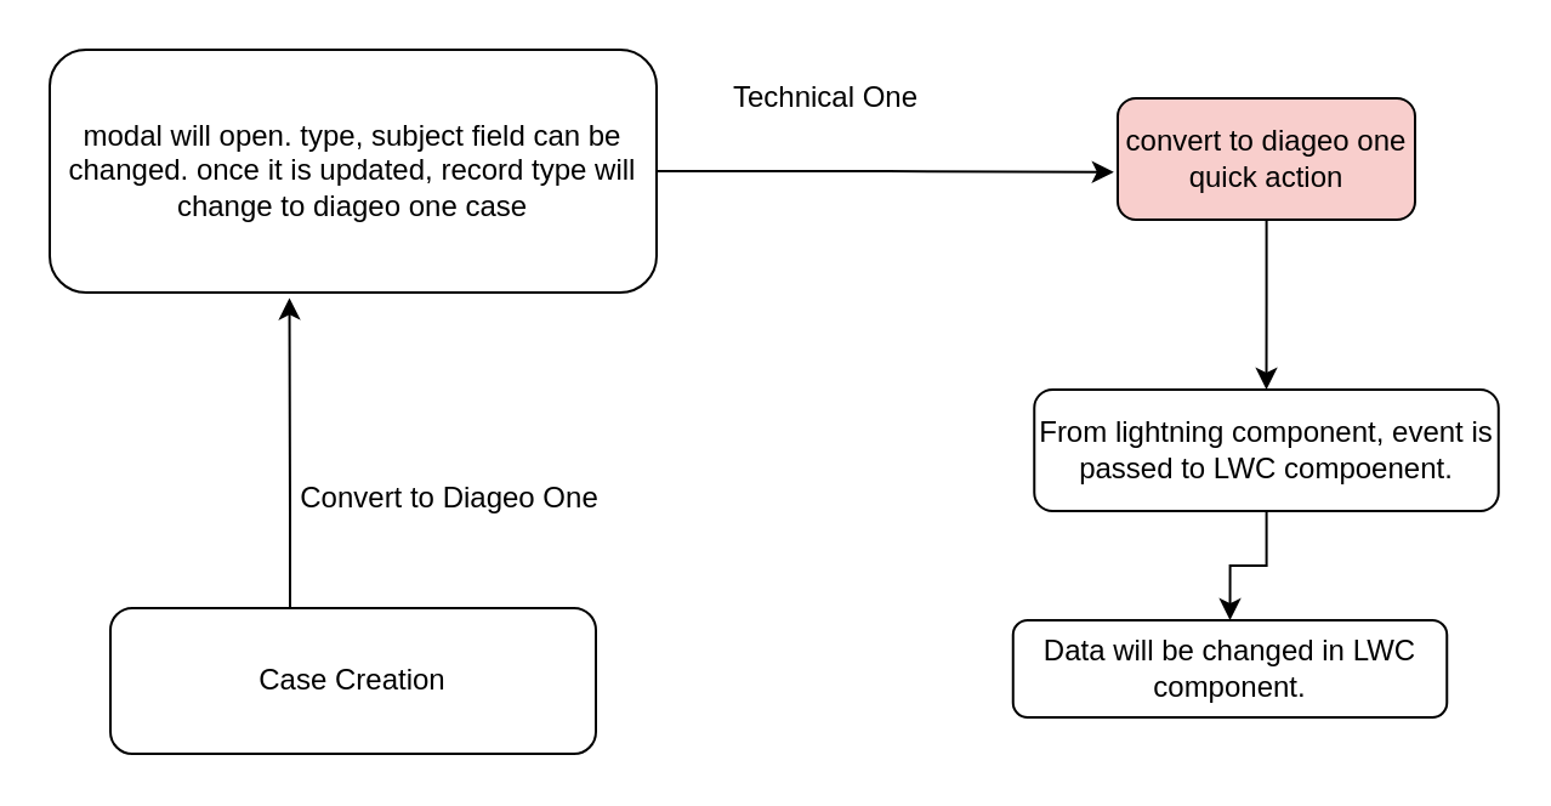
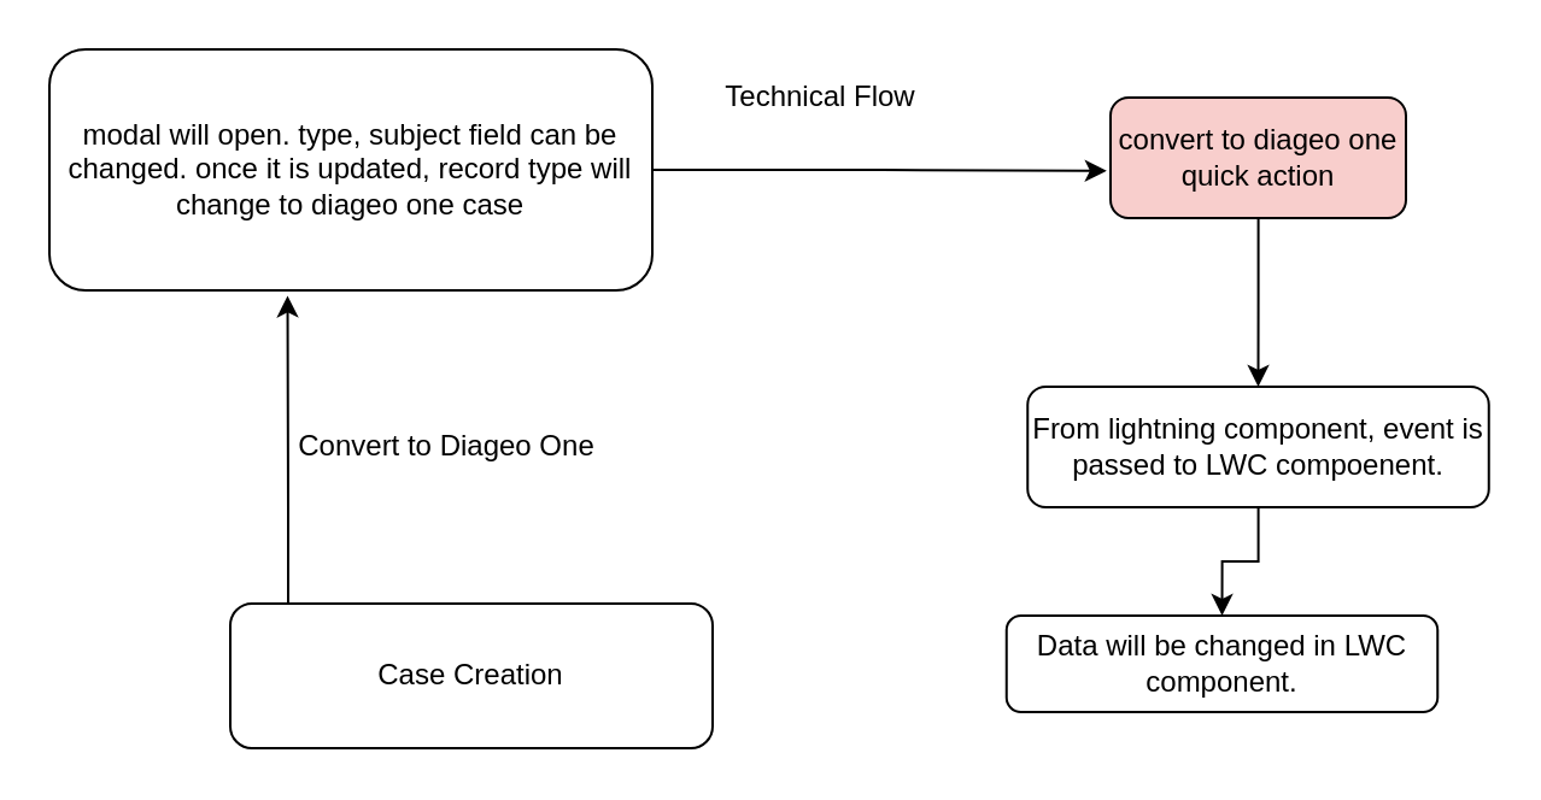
- <mxCell id="9" value="Technical One" style="text;html=1;strokeColor=none;fillColor=none;align=center;verticalAlign=middle;whiteSpace=wrap;rounded=0;" parent="1" vertex="1"><mxGeometry x="290" y="30" width="100" height="20" as="geometry" /></mxCell>
+ <mxCell id="9" value="Technical Flow" style="text;html=1;strokeColor=none;fillColor=none;align=center;verticalAlign=middle;whiteSpace=wrap;rounded=0;" parent="1" vertex="1"><mxGeometry x="290" y="30" width="100" height="20" as="geometry" /></mxCell>
- <mxCell id="6" value="Convert to Diageo One" style="text;html=1;strokeColor=none;fillColor=none;align=center;verticalAlign=middle;whiteSpace=wrap;rounded=0;" parent="1" vertex="1"><mxGeometry x="100" y="195" width="170" height="20" as="geometry" /></mxCell>
+ <mxCell id="6" value="Convert to Diageo One" style="text;html=1;strokeColor=none;fillColor=none;align=center;verticalAlign=middle;whiteSpace=wrap;rounded=0;" parent="1" vertex="1"><mxGeometry x="100" y="175" width="170" height="20" as="geometry" /></mxCell>
- <mxCell id="3" value="Case Creation" style="rounded=1;whiteSpace=wrap;html=1;" parent="1" vertex="1"><mxGeometry x="45" y="250" width="200" height="60" as="geometry" /></mxCell>
+ <mxCell id="3" value="Case Creation" style="rounded=1;whiteSpace=wrap;html=1;" parent="1" vertex="1"><mxGeometry x="95" y="250" width="200" height="60" as="geometry" /></mxCell>
